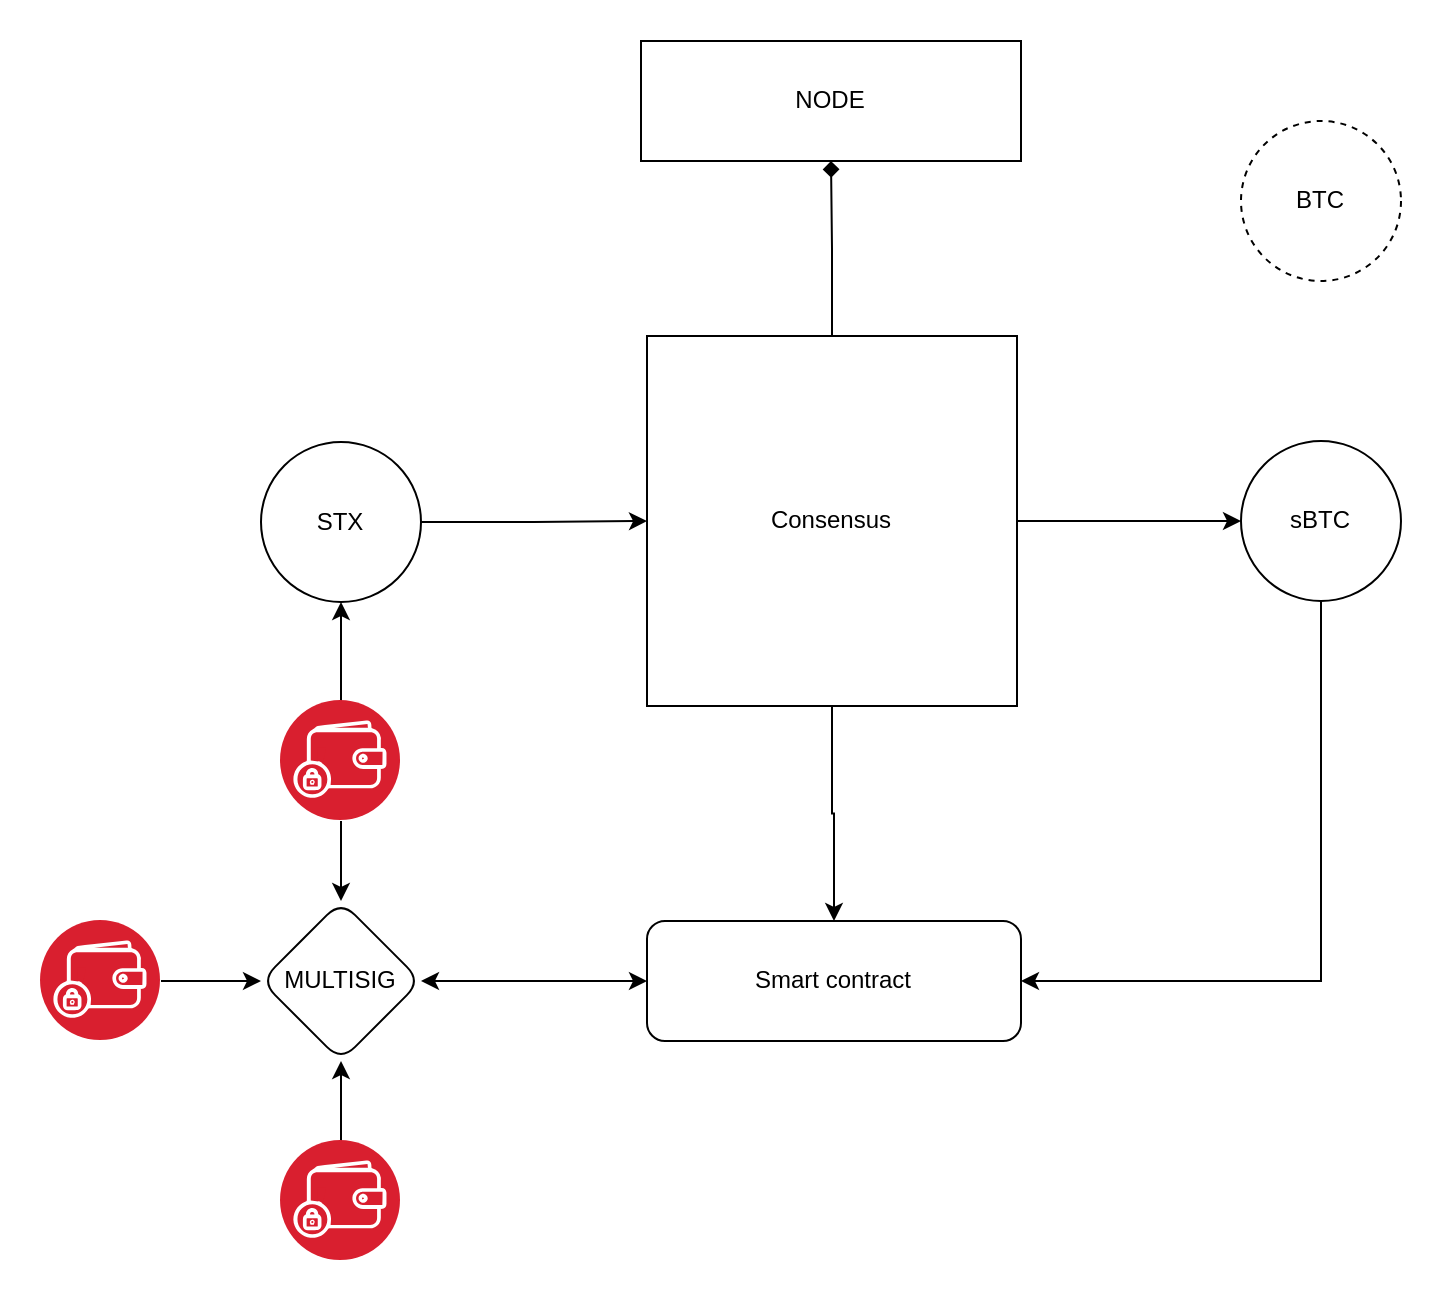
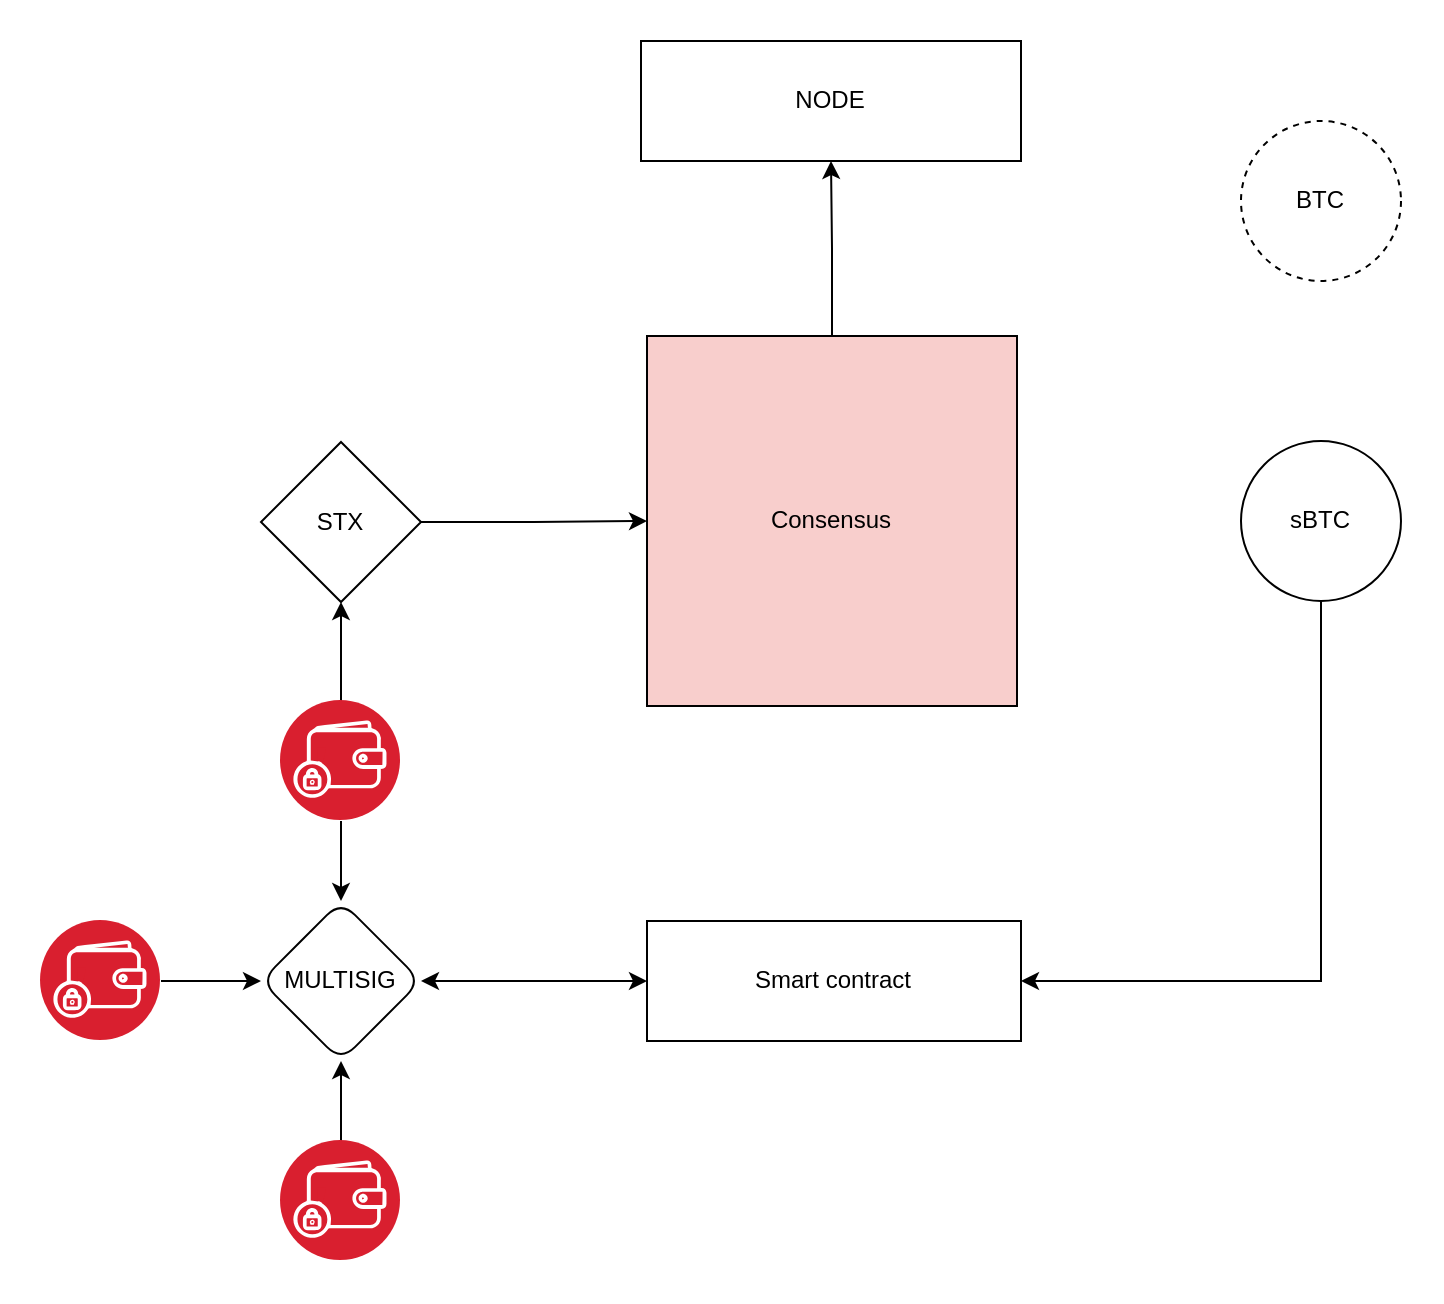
- <mxCell id="4" value="" style="edgeStyle=orthogonalEdgeStyle;rounded=0;orthogonalLoop=1;jettySize=auto;html=1;endArrow=diamond;" edge="1" parent="1" source="5" target="13"><mxGeometry relative="1" as="geometry" /></mxCell>
+ <mxCell id="4" value="" style="edgeStyle=orthogonalEdgeStyle;rounded=0;orthogonalLoop=1;jettySize=auto;html=1;" edge="1" parent="1" source="5" target="13"><mxGeometry relative="1" as="geometry" /></mxCell>
- <mxCell id="5" value="Consensus" style="whiteSpace=wrap;html=1;aspect=fixed;" vertex="1" parent="1"><mxGeometry x="323" y="167.5" width="185" height="185" as="geometry" /></mxCell>
+ <mxCell id="5" value="Consensus" style="whiteSpace=wrap;html=1;aspect=fixed;fillColor=#f8cecc;" vertex="1" parent="1"><mxGeometry x="323" y="167.5" width="185" height="185" as="geometry" /></mxCell>
- <mxCell id="2" value="" style="edgeStyle=orthogonalEdgeStyle;rounded=0;orthogonalLoop=1;jettySize=auto;html=1;" edge="1" parent="1" source="5" target="9"><mxGeometry relative="1" as="geometry" /></mxCell>
- <mxCell id="7" value="STX" style="ellipse;whiteSpace=wrap;html=1;aspect=fixed;" vertex="1" parent="1"><mxGeometry x="130" y="220.5" width="80" height="80" as="geometry" /></mxCell>
+ <mxCell id="7" value="STX" style="rhombus;whiteSpace=wrap;html=1;aspect=fixed;" vertex="1" parent="1"><mxGeometry x="130" y="220.5" width="80" height="80" as="geometry" /></mxCell>
- <mxCell id="3" value="" style="edgeStyle=orthogonalEdgeStyle;rounded=0;orthogonalLoop=1;jettySize=auto;html=1;" edge="1" parent="1" source="5" target="12"><mxGeometry relative="1" as="geometry" /></mxCell>
- <mxCell id="12" value="Smart contract" style="rounded=1;whiteSpace=wrap;html=1;" vertex="1" parent="1"><mxGeometry x="323" y="460" width="187" height="60" as="geometry" /></mxCell>
+ <mxCell id="12" value="Smart contract" style="whiteSpace=wrap;html=1;rounded=0;" vertex="1" parent="1"><mxGeometry x="323" y="460" width="187" height="60" as="geometry" /></mxCell>
